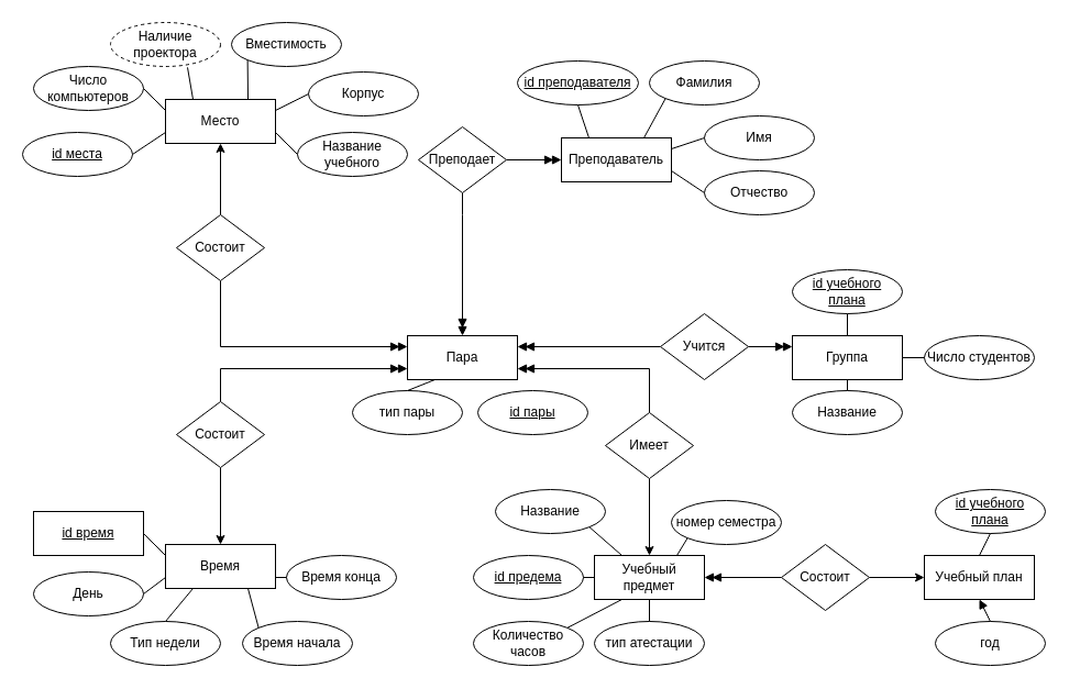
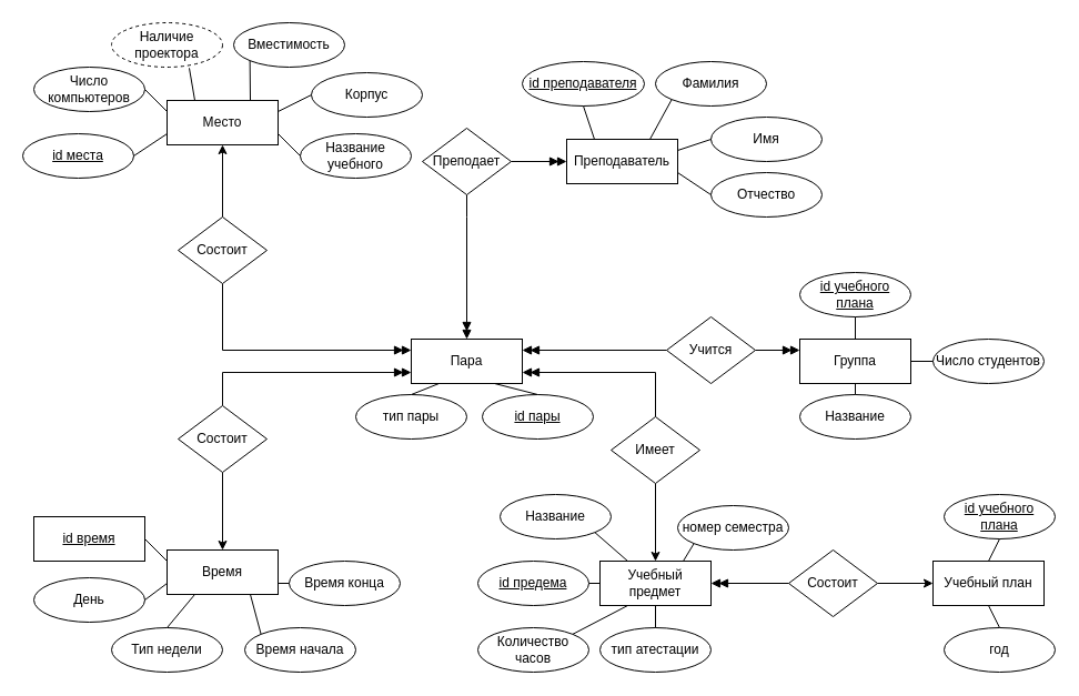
+ <mxCell id="78" value="" style="endArrow=none;html=1;rounded=0;entryX=0.5;entryY=0;entryDx=0;entryDy=0;exitX=0.75;exitY=1;exitDx=0;exitDy=0;" edge="1" parent="1" source="13" target="76"><mxGeometry width="50" height="50" relative="1" as="geometry"><mxPoint x="415" y="345" as="sourcePoint" /><mxPoint x="380" y="365" as="targetPoint" /></mxGeometry></mxCell>
- <mxCell id="68" value="" style="endArrow=block;html=1;rounded=0;entryX=0.5;entryY=1;entryDx=0;entryDy=0;exitX=0.5;exitY=0;exitDx=0;exitDy=0;" edge="1" parent="1" source="46" target="7"><mxGeometry width="50" height="50" relative="1" as="geometry"><mxPoint x="495" y="335" as="sourcePoint" /><mxPoint x="480" y="295.84" as="targetPoint" /></mxGeometry></mxCell>
+ <mxCell id="68" value="" style="endArrow=none;html=1;rounded=0;entryX=0.5;entryY=1;entryDx=0;entryDy=0;exitX=0.5;exitY=0;exitDx=0;exitDy=0;" edge="1" parent="1" source="46" target="7"><mxGeometry width="50" height="50" relative="1" as="geometry"><mxPoint x="495" y="335" as="sourcePoint" /><mxPoint x="480" y="295.84" as="targetPoint" /></mxGeometry></mxCell>
